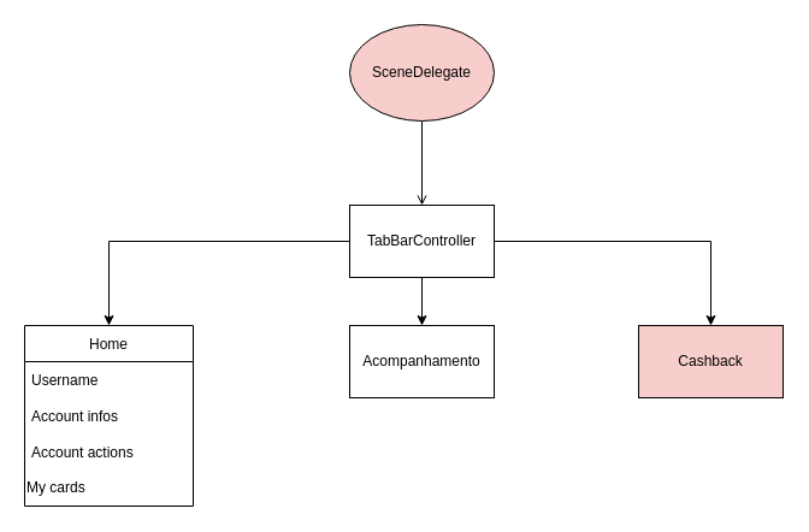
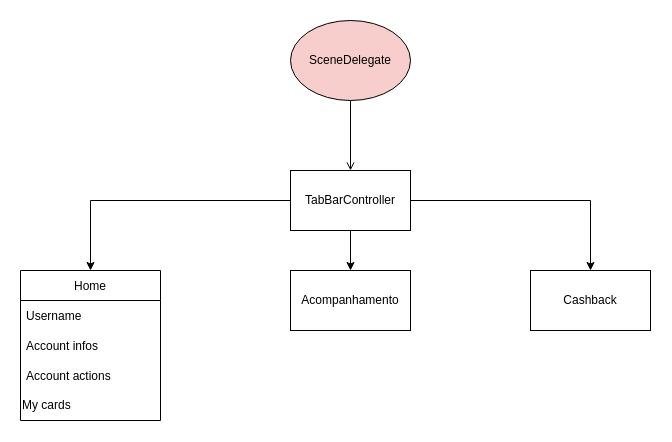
- <mxCell id="9" value="Cashback" style="rounded=0;whiteSpace=wrap;html=1;fillColor=#f8cecc;" vertex="1" parent="1"><mxGeometry x="530" y="270" width="120" height="60" as="geometry" /></mxCell>
+ <mxCell id="9" value="Cashback" style="rounded=0;whiteSpace=wrap;html=1;" vertex="1" parent="1"><mxGeometry x="530" y="270" width="120" height="60" as="geometry" /></mxCell>
